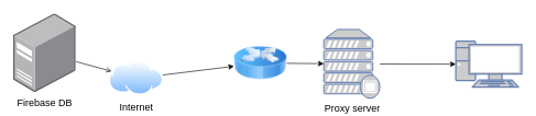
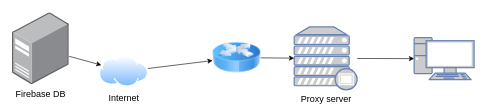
- <mxCell id="7" value="&lt;font color=&quot;#000000&quot;&gt;Proxy server&lt;/font&gt;" style="fontColor=#0066CC;verticalAlign=top;verticalLabelPosition=bottom;labelPosition=center;align=center;html=1;outlineConnect=0;fillColor=#CCCCCC;strokeColor=#6881B3;gradientColor=none;gradientDirection=north;strokeWidth=2;shape=mxgraph.networks.proxy_server;fontSize=15;rounded=0;" vertex="1" parent="1"><mxGeometry x="490" y="44" width="85" height="105" as="geometry" /></mxCell>
+ <mxCell id="7" value="&lt;font color=&quot;#000000&quot;&gt;Proxy server&lt;/font&gt;" style="fontColor=#0066CC;verticalAlign=top;verticalLabelPosition=bottom;labelPosition=center;align=center;html=1;outlineConnect=0;fillColor=#CCCCCC;strokeColor=#6881B3;gradientColor=none;gradientDirection=north;strokeWidth=2;shape=mxgraph.networks.proxy_server;fontSize=15;rounded=0;" vertex="1" parent="1"><mxGeometry x="490" y="44" width="105" height="105" as="geometry" /></mxCell>
- <mxCell id="2" value="" style="edgeStyle=none;orthogonalLoop=1;jettySize=auto;html=1;fontSize=15;fontColor=#000000;endArrow=open;" edge="1" parent="1" source="3" target="5"><mxGeometry relative="1" as="geometry" /></mxCell>
+ <mxCell id="2" value="" style="edgeStyle=none;orthogonalLoop=1;jettySize=auto;html=1;fontSize=15;fontColor=#000000;" edge="1" parent="1" source="3" target="5"><mxGeometry relative="1" as="geometry" /></mxCell>
